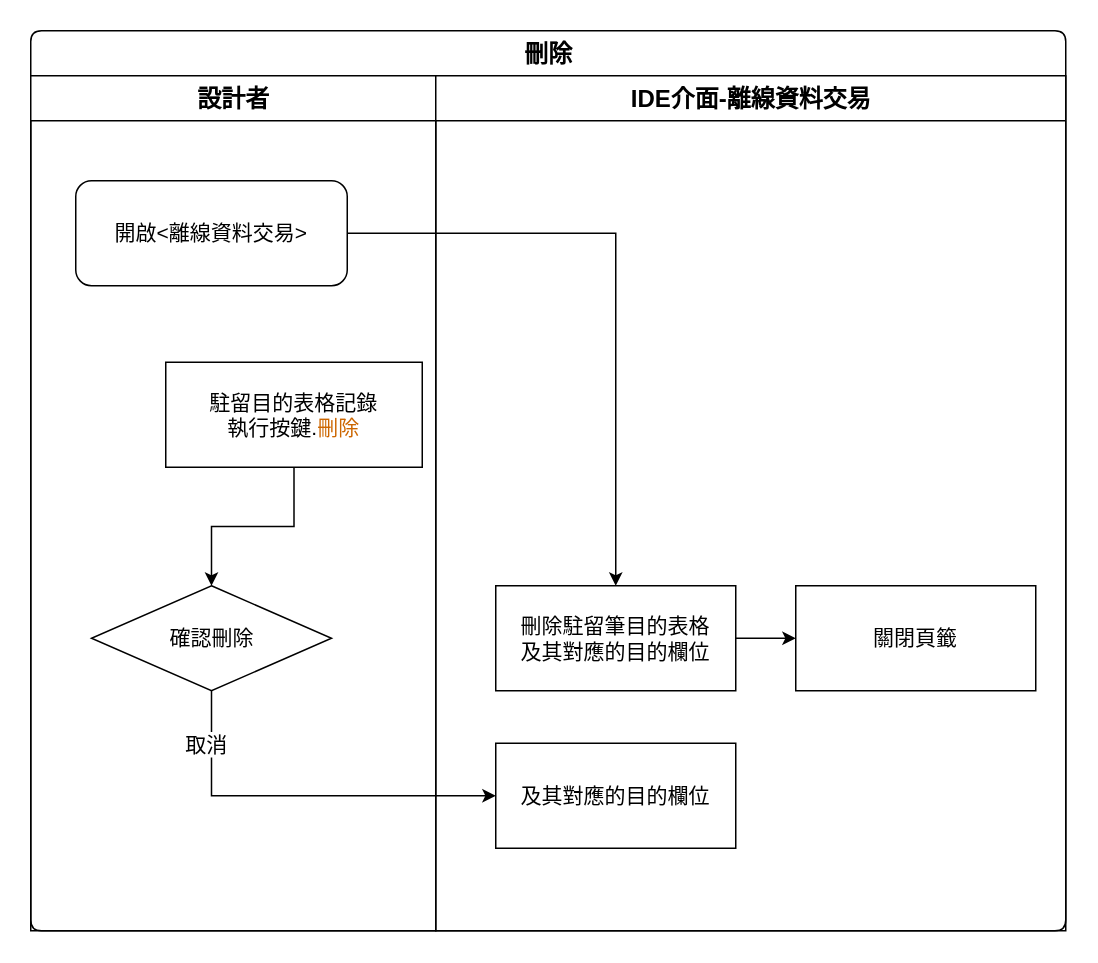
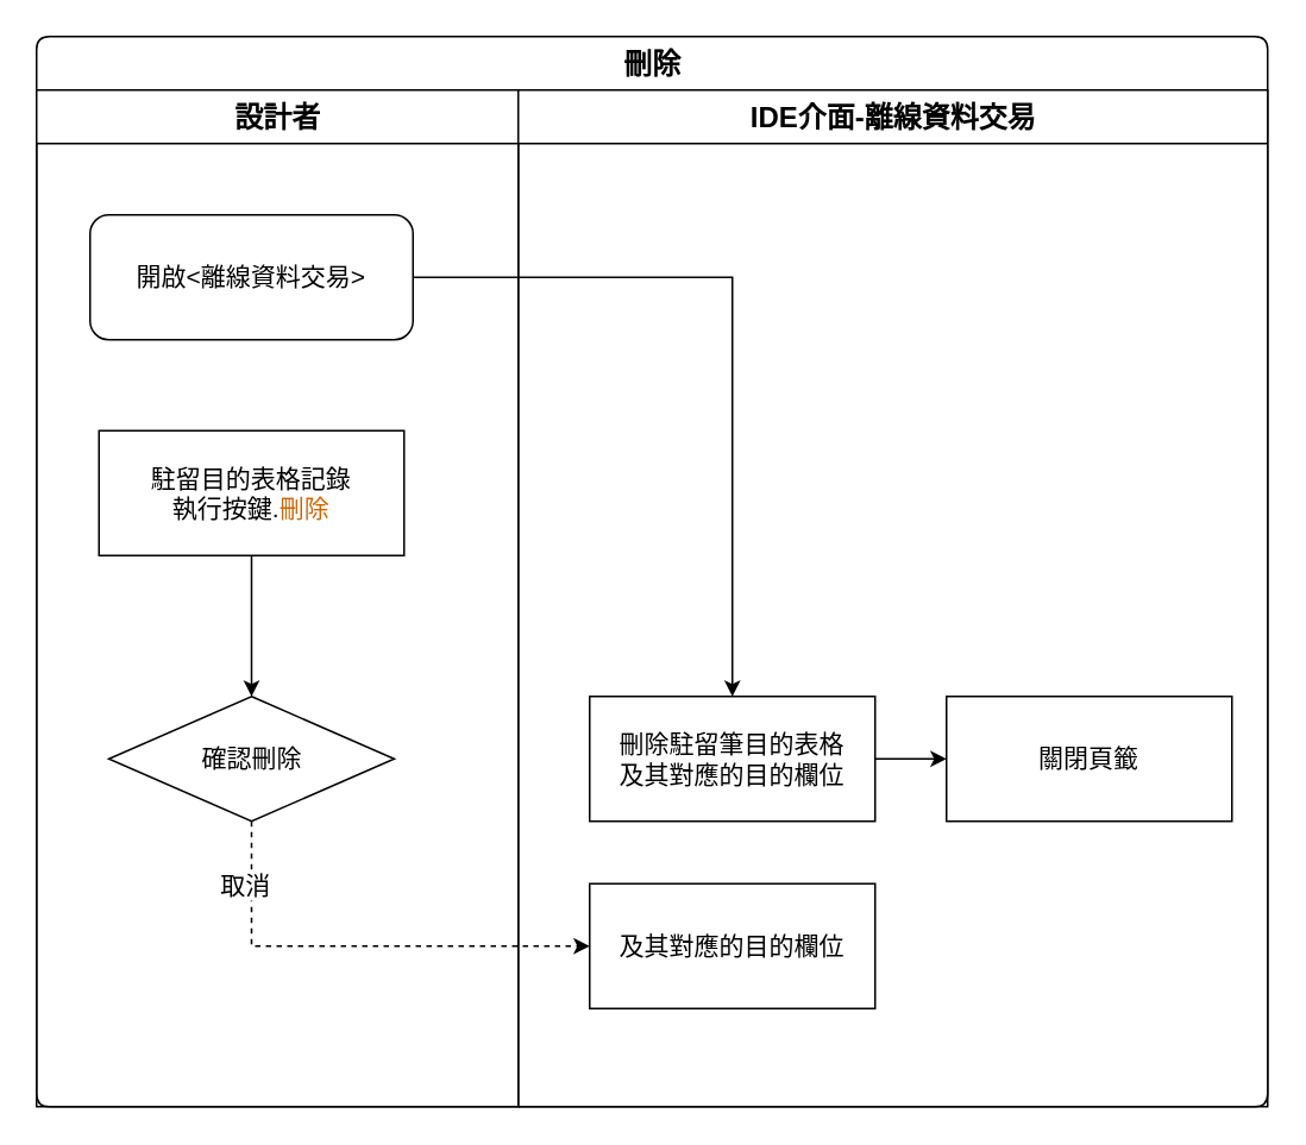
- <mxCell id="6" value="駐留目的表格記錄&lt;br&gt;執行按鍵.&lt;font color=&quot;#cc6600&quot;&gt;刪除&lt;/font&gt;" style="rounded=0;whiteSpace=wrap;html=1;strokeWidth=1;fontSize=14;" vertex="1" parent="3"><mxGeometry x="90" y="191" width="171" height="70" as="geometry" /></mxCell>
+ <mxCell id="6" value="駐留目的表格記錄&lt;br&gt;執行按鍵.&lt;font color=&quot;#cc6600&quot;&gt;刪除&lt;/font&gt;" style="rounded=0;whiteSpace=wrap;html=1;strokeWidth=1;fontSize=14;" vertex="1" parent="3"><mxGeometry x="35" y="191" width="171" height="70" as="geometry" /></mxCell>
- <mxCell id="9" style="edgeStyle=orthogonalEdgeStyle;rounded=0;orthogonalLoop=1;jettySize=auto;html=1;exitX=0.5;exitY=1;exitDx=0;exitDy=0;entryX=0;entryY=0.5;entryDx=0;entryDy=0;" edge="1" parent="2" source="7" target="14"><mxGeometry relative="1" as="geometry" /></mxCell>
+ <mxCell id="9" style="edgeStyle=orthogonalEdgeStyle;rounded=0;orthogonalLoop=1;jettySize=auto;html=1;exitX=0.5;exitY=1;exitDx=0;exitDy=0;entryX=0;entryY=0.5;entryDx=0;entryDy=0;dashed=1;" edge="1" parent="2" source="7" target="14"><mxGeometry relative="1" as="geometry" /></mxCell>
